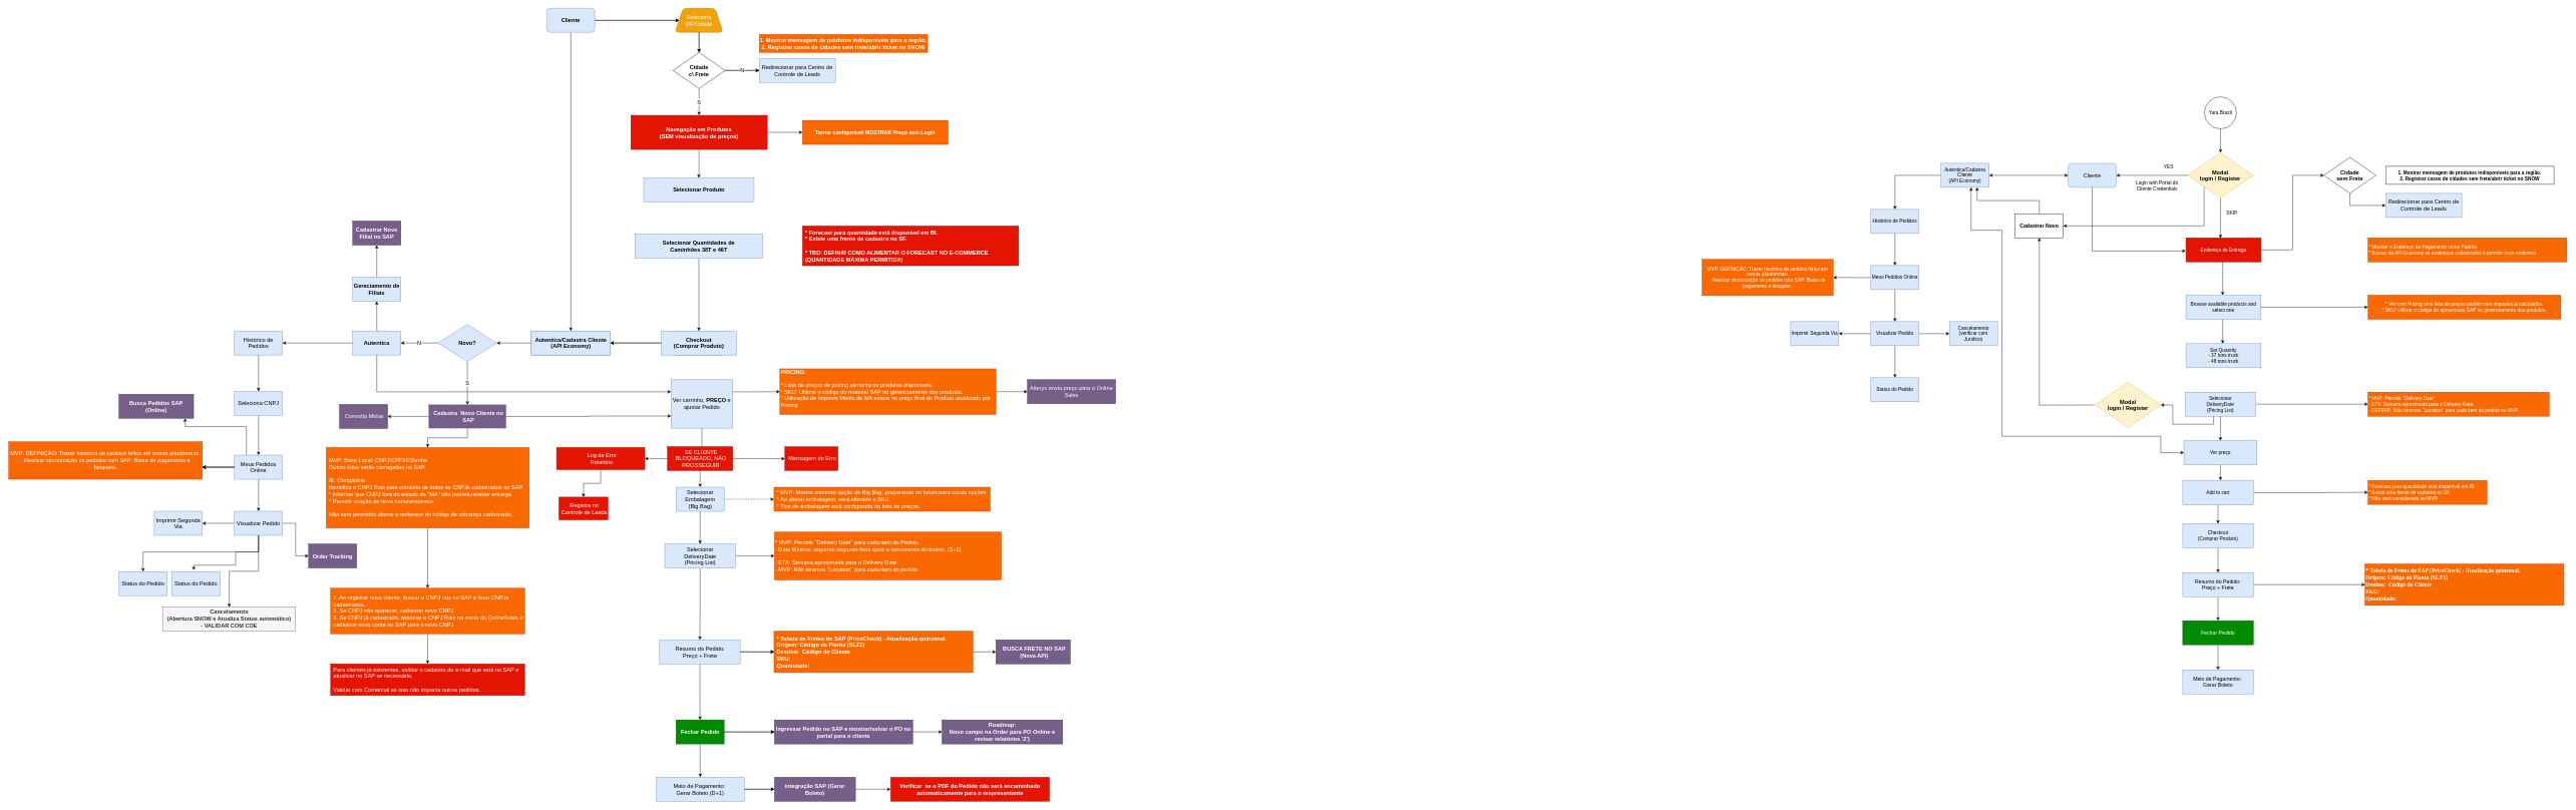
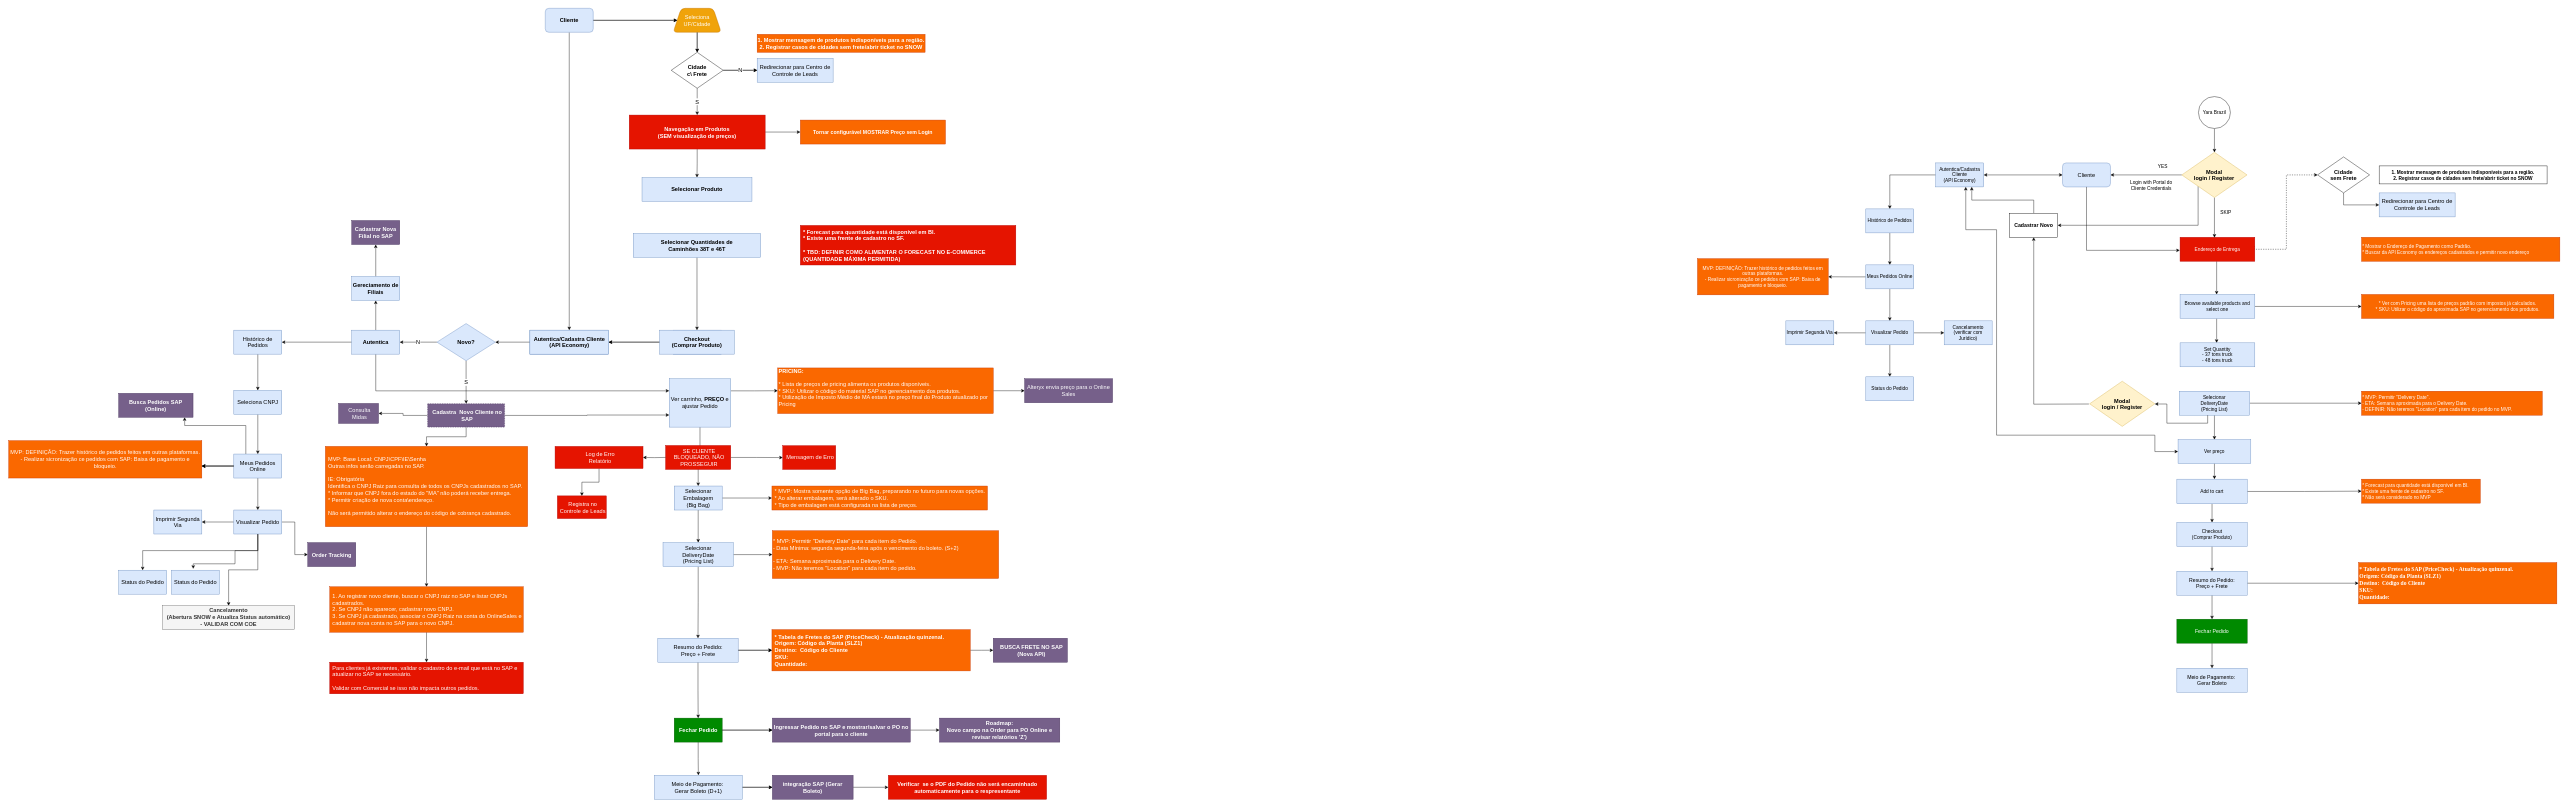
- <mxCell id="5" style="edgeStyle=orthogonalEdgeStyle;rounded=0;orthogonalLoop=1;jettySize=auto;html=1;entryX=0;entryY=0.5;entryDx=0;entryDy=0;exitX=0.995;exitY=0.361;exitDx=0;exitDy=0;exitPerimeter=0;" parent="1" source="27" target="7" edge="1"><mxGeometry relative="1" as="geometry"><mxPoint x="5587" y="437" as="sourcePoint" /><Array as="points"><mxPoint x="5637" y="623" /><mxPoint x="5717" y="623" /><mxPoint x="5717" y="437" /></Array></mxGeometry></mxCell>
+ <mxCell id="5" style="edgeStyle=orthogonalEdgeStyle;rounded=0;orthogonalLoop=1;jettySize=auto;html=1;entryX=0;entryY=0.5;entryDx=0;entryDy=0;exitX=0.995;exitY=0.361;exitDx=0;exitDy=0;exitPerimeter=0;dashed=1;" parent="1" source="27" target="7" edge="1"><mxGeometry relative="1" as="geometry"><mxPoint x="5587" y="437" as="sourcePoint" /><Array as="points"><mxPoint x="5637" y="623" /><mxPoint x="5717" y="623" /><mxPoint x="5717" y="437" /></Array></mxGeometry></mxCell>
- <mxCell id="163" value="Consulta Midas" style="whiteSpace=wrap;html=1;fontSize=14;fontColor=#ffffff;fontStyle=0;strokeColor=#432D57;fillColor=#76608a;spacingLeft=5;fontFamily=Helvetica;" parent="1" vertex="1"><mxGeometry x="845" y="1008.56" width="120" height="60" as="geometry" /></mxCell>
+ <mxCell id="163" value="Consulta Midas" style="whiteSpace=wrap;html=1;fontSize=14;fontColor=#ffffff;fontStyle=0;strokeColor=#432D57;fillColor=#76608a;spacingLeft=5;fontFamily=Helvetica;" parent="1" vertex="1"><mxGeometry x="845" y="1008.56" width="100" height="50" as="geometry" /></mxCell>
- <mxCell id="74" value="" style="edgeStyle=orthogonalEdgeStyle;rounded=0;orthogonalLoop=1;jettySize=auto;html=1;fontSize=14;fontColor=#000000;fontFamily=Helvetica;dashed=1;" parent="1" source="76" target="77" edge="1"><mxGeometry relative="1" as="geometry" /></mxCell>
+ <mxCell id="74" value="" style="edgeStyle=orthogonalEdgeStyle;rounded=0;orthogonalLoop=1;jettySize=auto;html=1;fontSize=14;fontColor=#000000;fontFamily=Helvetica;" parent="1" source="76" target="77" edge="1"><mxGeometry relative="1" as="geometry" /></mxCell>
